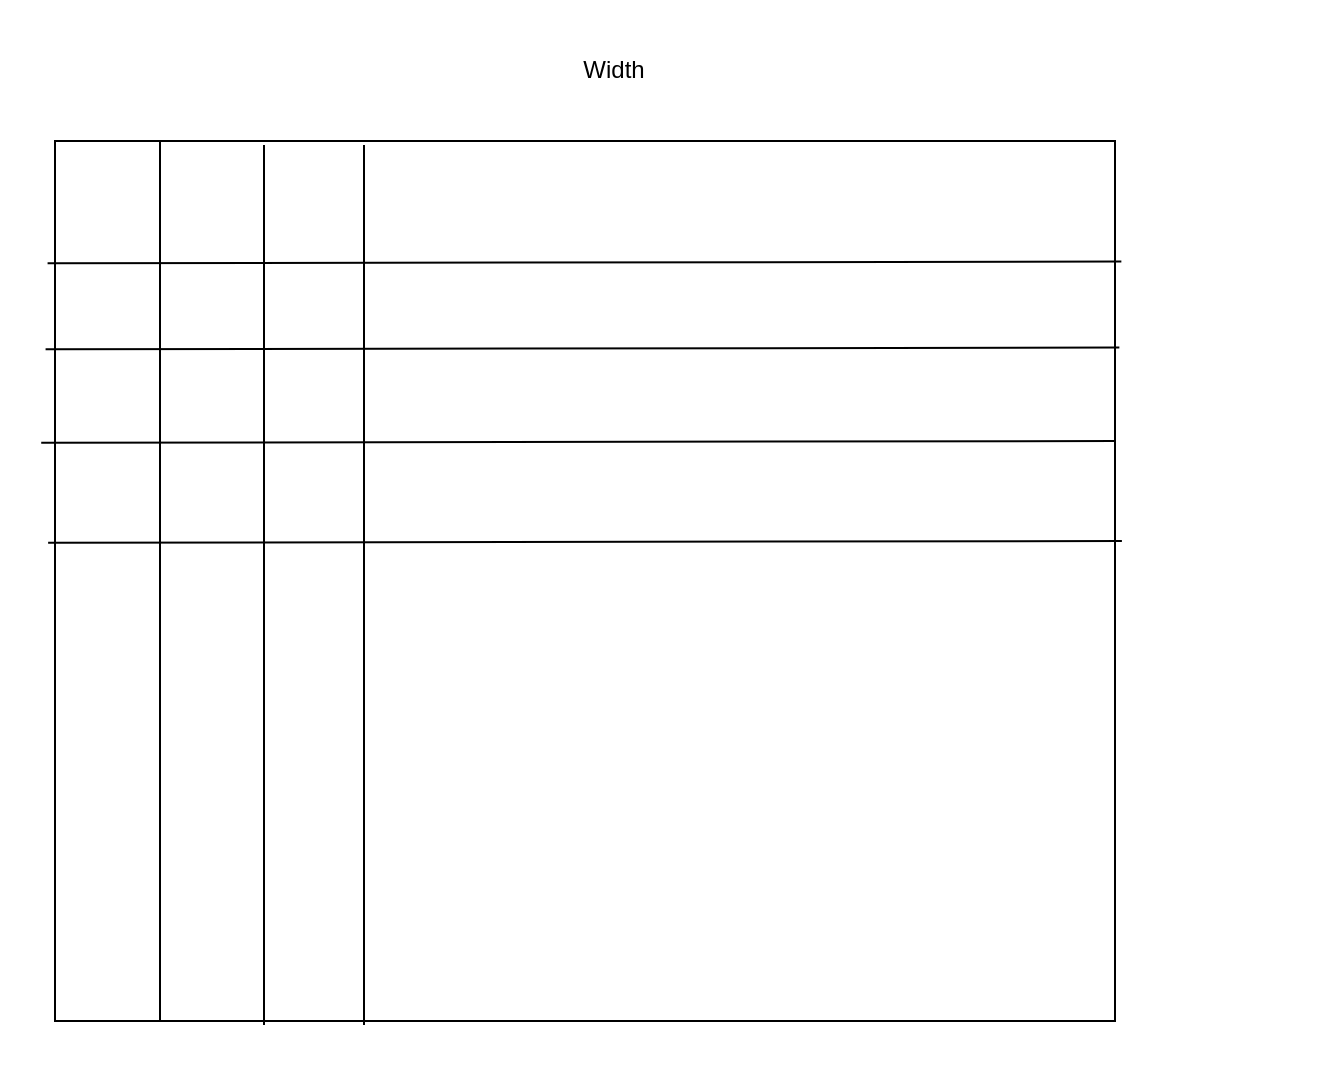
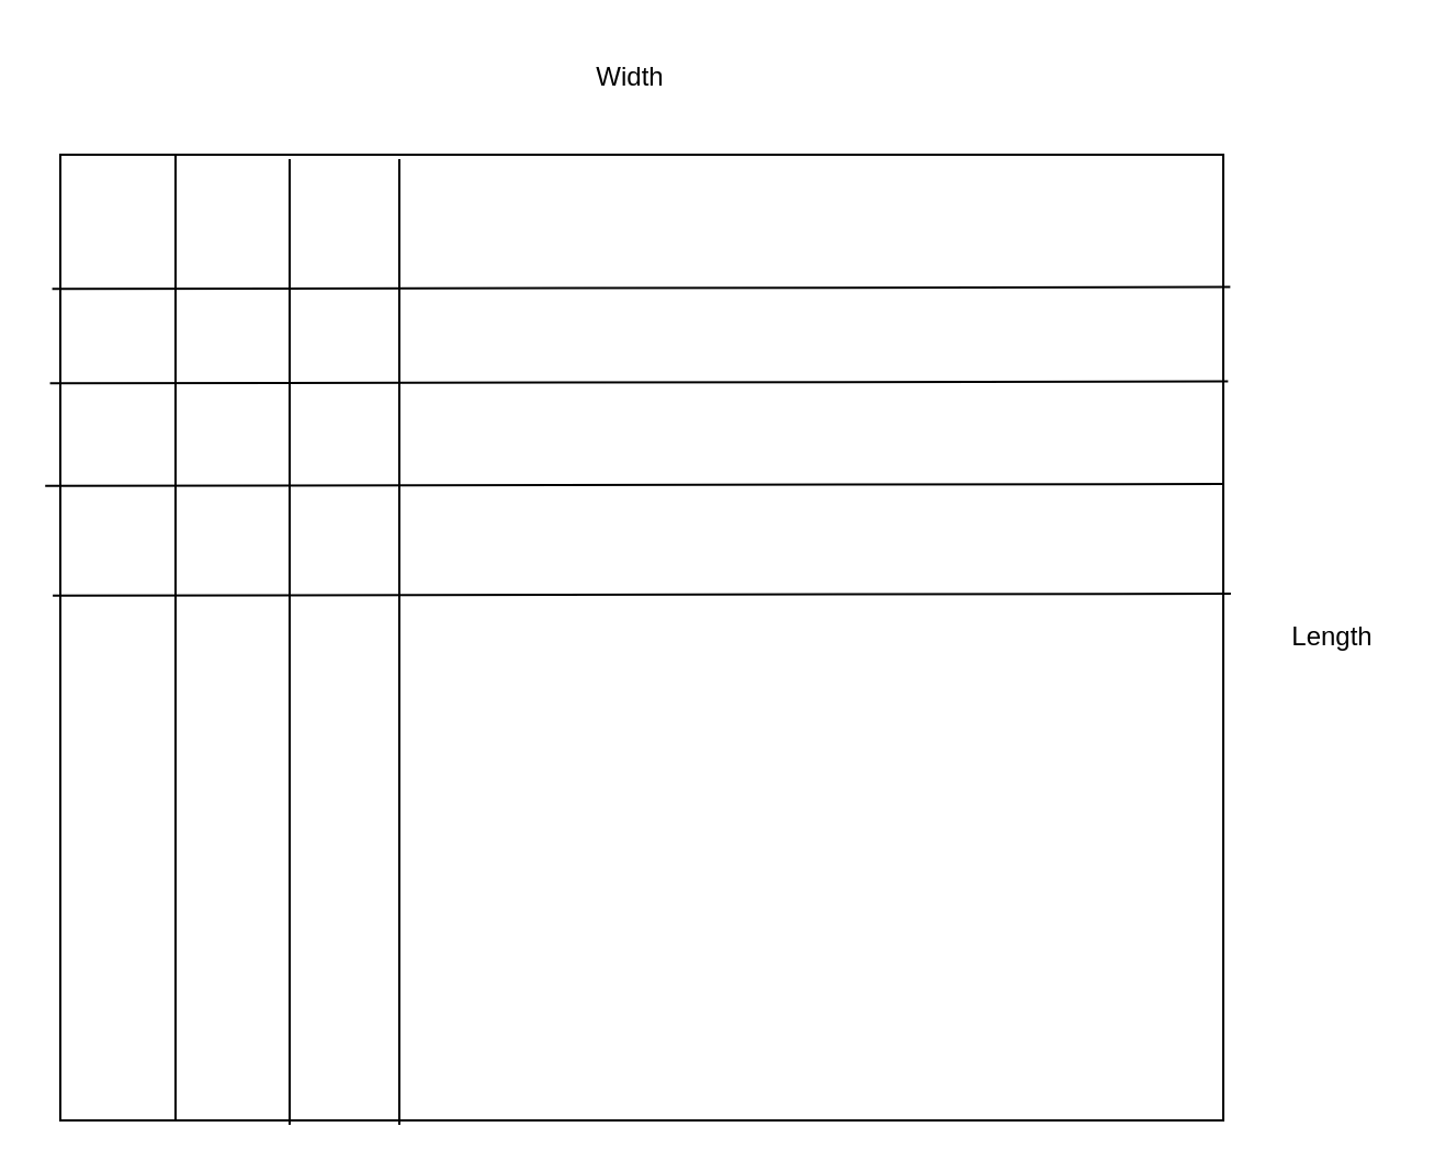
- <mxCell id="8" value="Width" style="text;strokeColor=none;align=center;fillColor=none;html=1;verticalAlign=middle;whiteSpace=wrap;rounded=0;" vertex="1" parent="1"><mxGeometry x="277" y="20" width="60" height="30" as="geometry" /></mxCell>
+ <mxCell id="8" value="Width" style="text;strokeColor=none;align=center;fillColor=none;html=1;verticalAlign=middle;whiteSpace=wrap;rounded=0;" vertex="1" parent="1"><mxGeometry x="257" y="20" width="60" height="30" as="geometry" /></mxCell>
+ <mxCell id="7" value="Length" style="text;strokeColor=none;align=center;fillColor=none;html=1;verticalAlign=middle;whiteSpace=wrap;rounded=0;" vertex="1" parent="1"><mxGeometry x="577" y="275" width="60" height="30" as="geometry" /></mxCell>
